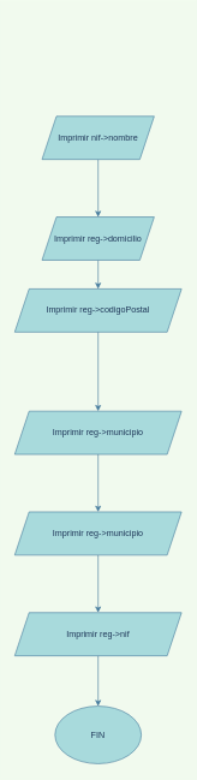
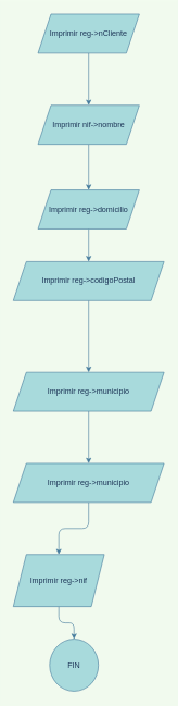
+ <mxCell id="3" value="Imprimir reg-&amp;gt;nCliente" style="shape=parallelogram;perimeter=parallelogramPerimeter;whiteSpace=wrap;html=1;fixedSize=1;fontColor=#1D3557;strokeColor=#457B9D;fillColor=#A8DADC;" vertex="1" parent="1"><mxGeometry x="58" y="20" width="156" height="60" as="geometry" /></mxCell>
+ <mxCell id="2" value="" style="edgeStyle=orthogonalEdgeStyle;curved=0;rounded=1;sketch=0;orthogonalLoop=1;jettySize=auto;html=1;strokeColor=#457B9D;fillColor=#A8DADC;fontColor=#1D3557;" edge="1" parent="1" source="3" target="5"><mxGeometry relative="1" as="geometry" /></mxCell>
- <mxCell id="7" value="Imprimir reg-&amp;gt;domicilio" style="shape=parallelogram;perimeter=parallelogramPerimeter;whiteSpace=wrap;html=1;fixedSize=1;fontColor=#1D3557;strokeColor=#457B9D;fillColor=#A8DADC;" vertex="1" parent="1"><mxGeometry x="58" y="300" width="156" height="60" as="geometry" /></mxCell>
+ <mxCell id="7" value="Imprimir reg-&amp;gt;domicilio" style="shape=parallelogram;perimeter=parallelogramPerimeter;whiteSpace=wrap;html=1;fixedSize=1;fontColor=#1D3557;strokeColor=#457B9D;fillColor=#A8DADC;" vertex="1" parent="1"><mxGeometry x="58" y="290" width="156" height="60" as="geometry" /></mxCell>
- <mxCell id="15" value="Imprimir reg-&amp;gt;nif" style="shape=parallelogram;perimeter=parallelogramPerimeter;whiteSpace=wrap;html=1;fixedSize=1;fontColor=#1D3557;strokeColor=#457B9D;fillColor=#A8DADC;" vertex="1" parent="1"><mxGeometry x="20" y="850" width="232" height="60" as="geometry" /></mxCell>
+ <mxCell id="15" value="Imprimir reg-&amp;gt;nif" style="shape=parallelogram;perimeter=parallelogramPerimeter;whiteSpace=wrap;html=1;fixedSize=1;fontColor=#1D3557;strokeColor=#457B9D;fillColor=#A8DADC;" vertex="1" parent="1"><mxGeometry x="20" y="850" width="140" height="80" as="geometry" /></mxCell>
- <mxCell id="16" value="FIN" style="ellipse;whiteSpace=wrap;html=1;fontColor=#1D3557;strokeColor=#457B9D;fillColor=#A8DADC;" vertex="1" parent="1"><mxGeometry x="76" y="980" width="120" height="80" as="geometry" /></mxCell>
+ <mxCell id="16" value="FIN" style="ellipse;whiteSpace=wrap;html=1;fontColor=#1D3557;strokeColor=#457B9D;fillColor=#A8DADC;" vertex="1" parent="1"><mxGeometry x="76" y="980" width="75" height="80" as="geometry" /></mxCell>
